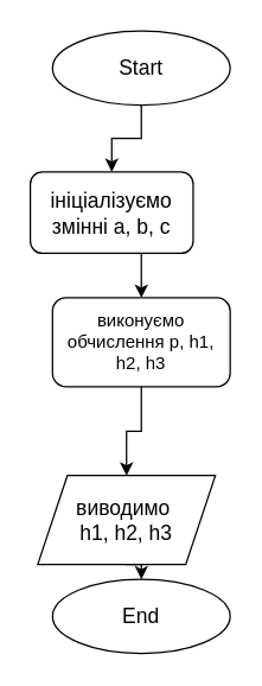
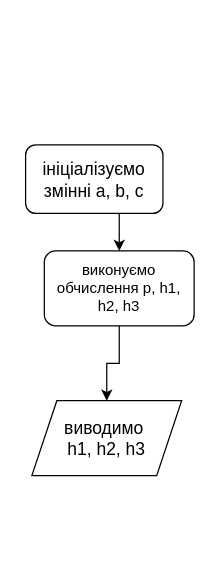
- <mxCell id="4" value="&lt;font style=&quot;font-size: 14px;&quot;&gt;Start&lt;/font&gt;" style="ellipse;whiteSpace=wrap;html=1;" vertex="1" parent="1"><mxGeometry x="35" y="20" width="120" height="50" as="geometry" /></mxCell>
- <mxCell id="3" style="edgeStyle=orthogonalEdgeStyle;rounded=0;orthogonalLoop=1;jettySize=auto;html=1;exitX=0.5;exitY=1;exitDx=0;exitDy=0;entryX=0.5;entryY=0;entryDx=0;entryDy=0;" edge="1" parent="1" source="4" target="6"><mxGeometry relative="1" as="geometry" /></mxCell>
- <mxCell id="9" style="edgeStyle=orthogonalEdgeStyle;rounded=0;orthogonalLoop=1;jettySize=auto;html=1;exitX=0.5;exitY=1;exitDx=0;exitDy=0;entryX=0.5;entryY=0;entryDx=0;entryDy=0;" edge="1" parent="1" source="10" target="2"><mxGeometry relative="1" as="geometry" /></mxCell>
- <mxCell id="2" value="&lt;font style=&quot;font-size: 14px;&quot;&gt;End&lt;/font&gt;" style="ellipse;whiteSpace=wrap;html=1;" vertex="1" parent="1"><mxGeometry x="35" y="390" width="120" height="50" as="geometry" /></mxCell>
